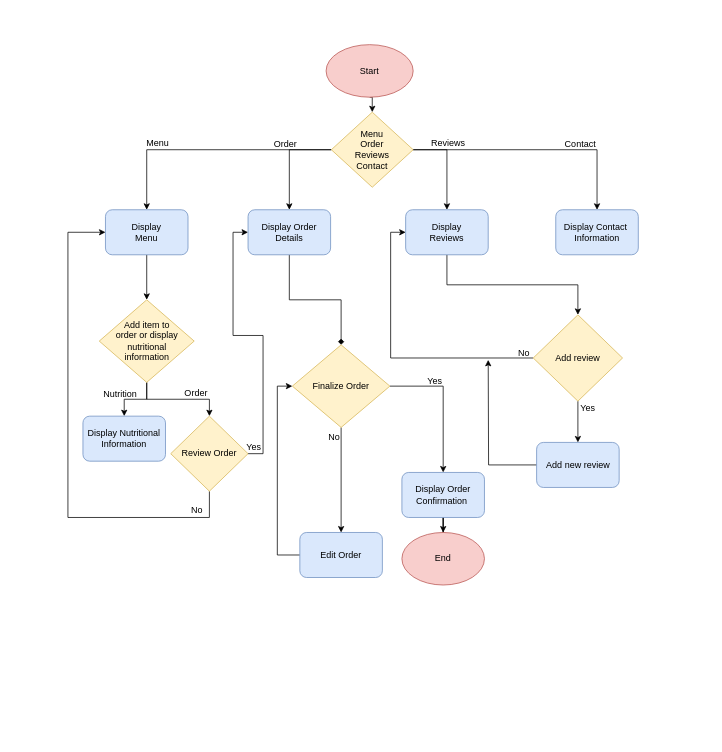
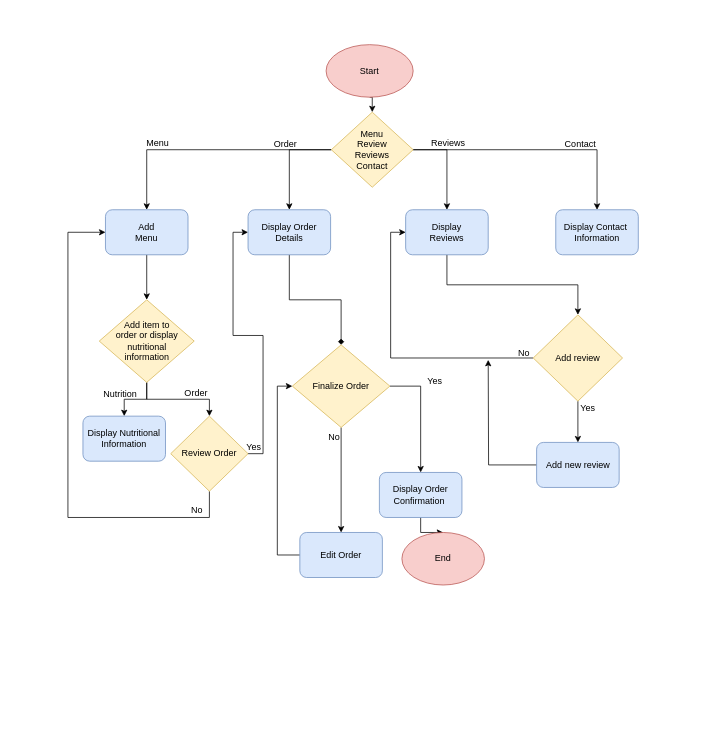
- <mxCell id="9" value="Menu&lt;br&gt;Order&lt;br&gt;Reviews&lt;br&gt;Contact" style="rhombus;whiteSpace=wrap;html=1;fillColor=#fff2cc;strokeColor=#d6b656;" vertex="1" parent="1"><mxGeometry x="441" y="149" width="109" height="100" as="geometry" /></mxCell>
+ <mxCell id="9" value="Menu&lt;br&gt;Review&lt;br&gt;Reviews&lt;br&gt;Contact" style="rhombus;whiteSpace=wrap;html=1;fillColor=#fff2cc;strokeColor=#d6b656;" vertex="1" parent="1"><mxGeometry x="441" y="149" width="109" height="100" as="geometry" /></mxCell>
- <mxCell id="11" value="Display&lt;br&gt;Menu" style="rounded=1;whiteSpace=wrap;html=1;fillColor=#dae8fc;strokeColor=#6c8ebf;" vertex="1" parent="1"><mxGeometry x="140" y="279" width="110" height="60" as="geometry" /></mxCell>
+ <mxCell id="11" value="Add&lt;br&gt;Menu" style="rounded=1;whiteSpace=wrap;html=1;fillColor=#dae8fc;strokeColor=#6c8ebf;" vertex="1" parent="1"><mxGeometry x="140" y="279" width="110" height="60" as="geometry" /></mxCell>
- <mxCell id="25" value="Display Order Confirmation&amp;nbsp;" style="rounded=1;whiteSpace=wrap;html=1;fillColor=#dae8fc;strokeColor=#6c8ebf;" vertex="1" parent="1"><mxGeometry x="535" y="629" width="110" height="60" as="geometry" /></mxCell>
+ <mxCell id="25" value="Display Order Confirmation&amp;nbsp;" style="rounded=1;whiteSpace=wrap;html=1;fillColor=#dae8fc;strokeColor=#6c8ebf;" vertex="1" parent="1"><mxGeometry x="505" y="629" width="110" height="60" as="geometry" /></mxCell>
